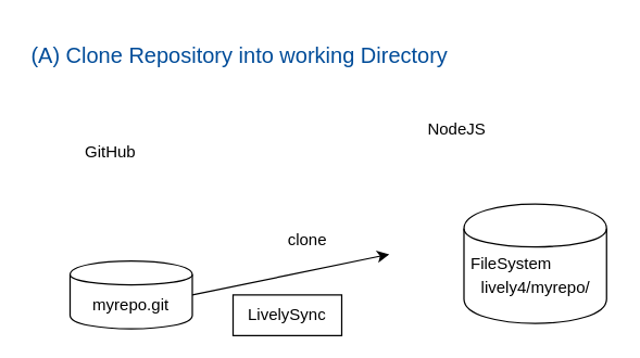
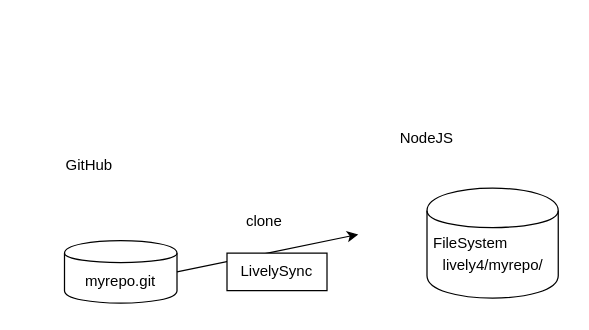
- <mxCell id="9" value="(A) Clone Repository into working Directory" style="text;html=1;strokeColor=none;fillColor=none;align=center;verticalAlign=middle;whiteSpace=wrap;rounded=0;direction=south;fontSize=16;fontColor=#004C99;" vertex="1" parent="1"><mxGeometry x="20.5" width="310" height="40" as="geometry" y="20" /></mxCell>
- <mxCell id="4" value="NodeJS" style="text;html=1;strokeColor=none;fillColor=none;align=center;verticalAlign=middle;whiteSpace=wrap;rounded=0;" vertex="1" parent="1"><mxGeometry x="316" y="85" width="40" height="20" as="geometry" /></mxCell>
+ <mxCell id="4" value="NodeJS" style="text;html=1;strokeColor=none;fillColor=none;align=center;verticalAlign=middle;whiteSpace=wrap;rounded=0;" vertex="1" parent="1"><mxGeometry x="321" y="100" width="40" height="20" as="geometry" /></mxCell>
- <mxCell id="2" value="GitHub" style="text;html=1;strokeColor=none;fillColor=none;align=center;verticalAlign=middle;whiteSpace=wrap;rounded=0;" vertex="1" parent="1"><mxGeometry x="61" y="102" width="40" height="20" as="geometry" /></mxCell>
+ <mxCell id="2" value="GitHub" style="text;html=1;strokeColor=none;fillColor=none;align=center;verticalAlign=middle;whiteSpace=wrap;rounded=0;" vertex="1" parent="1"><mxGeometry x="51" y="122" width="40" height="20" as="geometry" /></mxCell>
- <mxCell id="7" value="clone" style="text;html=1;strokeColor=none;fillColor=none;align=center;verticalAlign=middle;whiteSpace=wrap;rounded=0;" vertex="1" parent="1"><mxGeometry x="206" y="167" width="40" height="20" as="geometry" /></mxCell>
+ <mxCell id="7" value="clone" style="text;html=1;strokeColor=none;fillColor=none;align=center;verticalAlign=middle;whiteSpace=wrap;rounded=0;" vertex="1" parent="1"><mxGeometry x="191" y="167" width="40" height="20" as="geometry" /></mxCell>
- <mxCell id="8" value="LivelySync" style="rounded=0;whiteSpace=wrap;html=1;" vertex="1" parent="1"><mxGeometry x="171" y="217" width="80" height="30" as="geometry" /></mxCell>
+ <mxCell id="8" value="LivelySync" style="rounded=0;whiteSpace=wrap;html=1;" vertex="1" parent="1"><mxGeometry x="181" y="202" width="80" height="30" as="geometry" /></mxCell>
